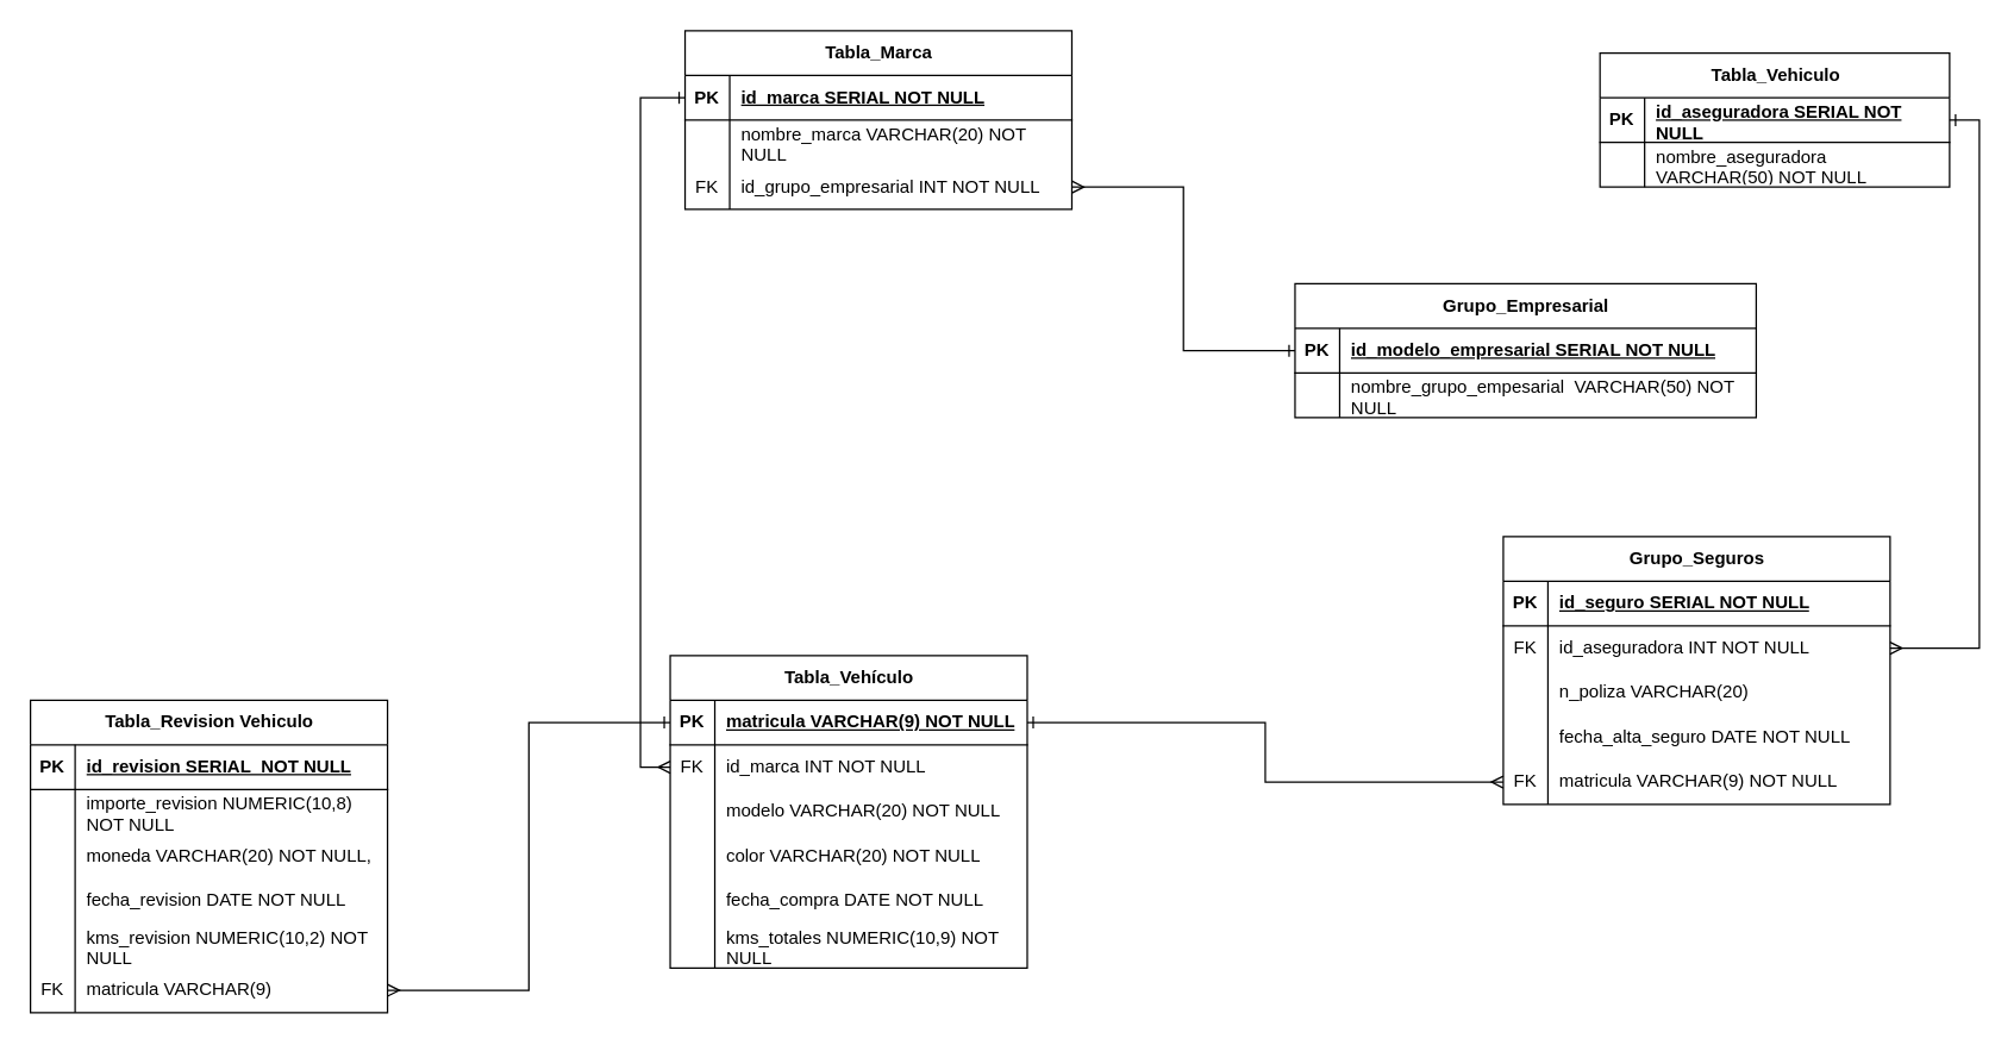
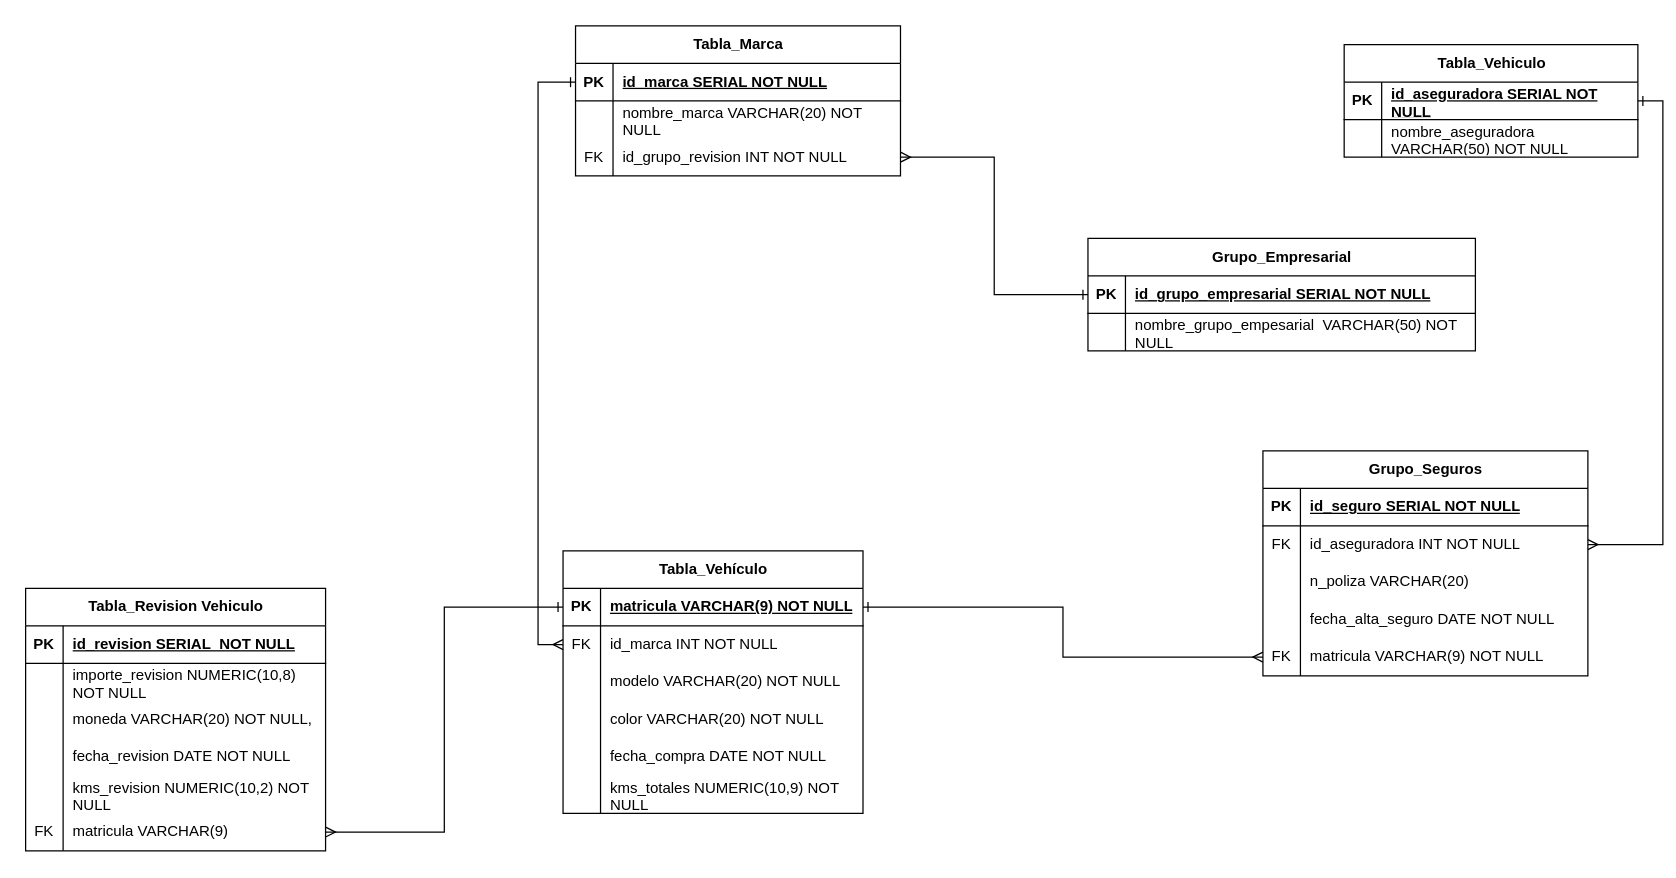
- <mxCell id="18" value="id_grupo_empresarial INT NOT NULL" style="shape=partialRectangle;connectable=0;fillColor=none;top=0;left=0;bottom=0;right=0;align=left;spacingLeft=6;overflow=hidden;whiteSpace=wrap;html=1;" parent="16" vertex="1"><mxGeometry x="30" width="230" height="30" as="geometry"><mxRectangle width="230" height="30" as="alternateBounds" /></mxGeometry></mxCell>
+ <mxCell id="18" value="id_grupo_revision INT NOT NULL" style="shape=partialRectangle;connectable=0;fillColor=none;top=0;left=0;bottom=0;right=0;align=left;spacingLeft=6;overflow=hidden;whiteSpace=wrap;html=1;" parent="16" vertex="1"><mxGeometry x="30" width="230" height="30" as="geometry"><mxRectangle width="230" height="30" as="alternateBounds" /></mxGeometry></mxCell>
- <mxCell id="5" value="id_modelo_empresarial SERIAL NOT NULL" style="shape=partialRectangle;connectable=0;fillColor=none;top=0;left=0;bottom=0;right=0;align=left;spacingLeft=6;fontStyle=5;overflow=hidden;whiteSpace=wrap;html=1;" parent="3" vertex="1"><mxGeometry x="30" width="280" height="30" as="geometry"><mxRectangle width="280" height="30" as="alternateBounds" /></mxGeometry></mxCell>
+ <mxCell id="5" value="id_grupo_empresarial SERIAL NOT NULL" style="shape=partialRectangle;connectable=0;fillColor=none;top=0;left=0;bottom=0;right=0;align=left;spacingLeft=6;fontStyle=5;overflow=hidden;whiteSpace=wrap;html=1;" parent="3" vertex="1"><mxGeometry x="30" width="280" height="30" as="geometry"><mxRectangle width="280" height="30" as="alternateBounds" /></mxGeometry></mxCell>
